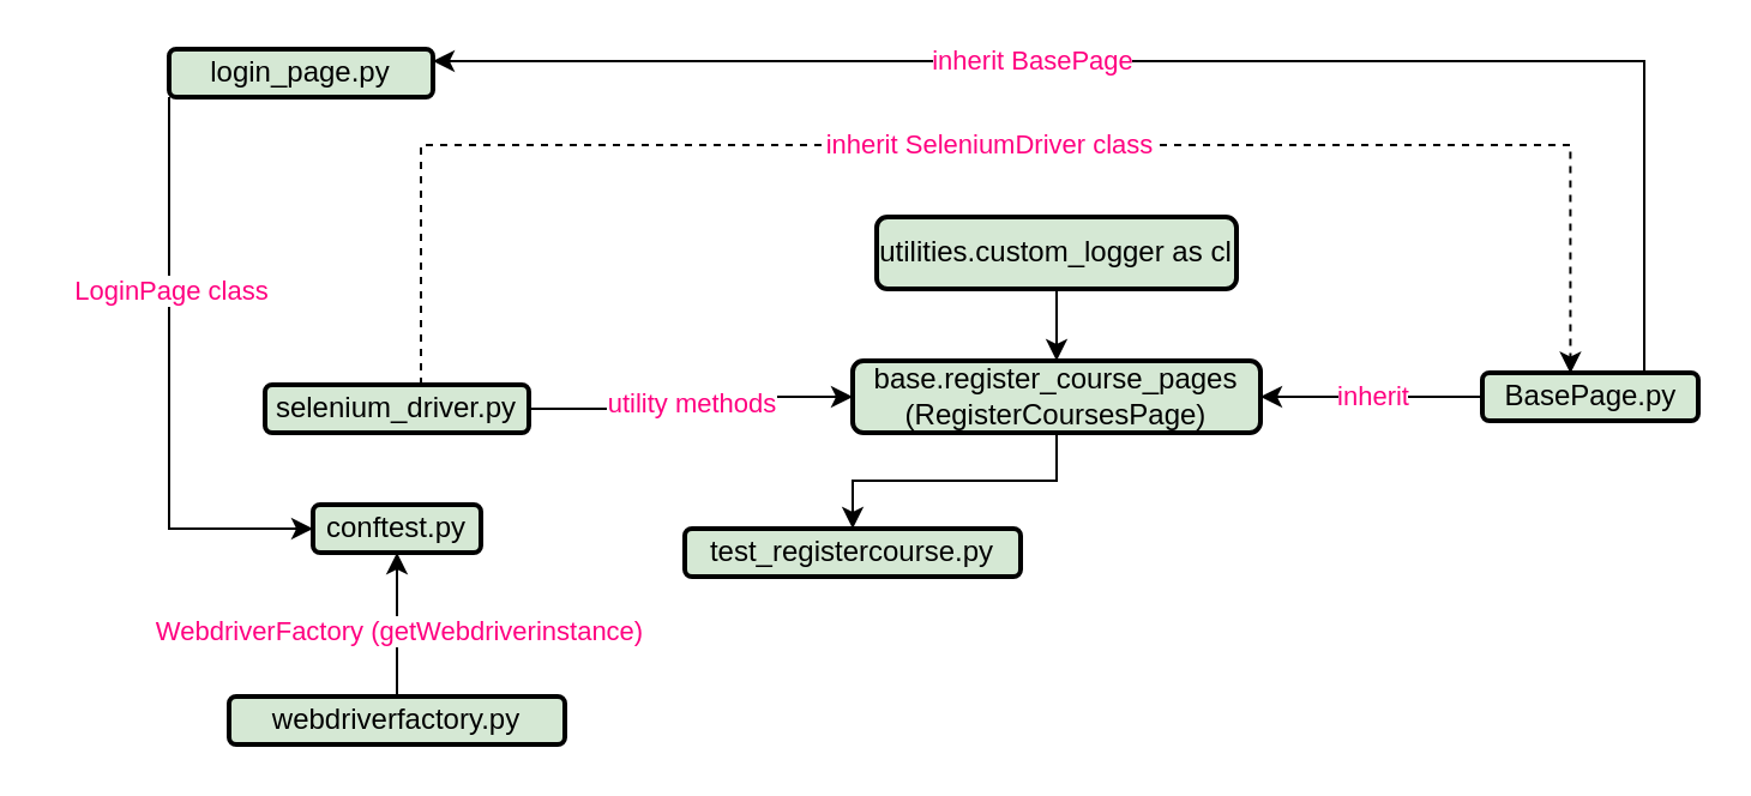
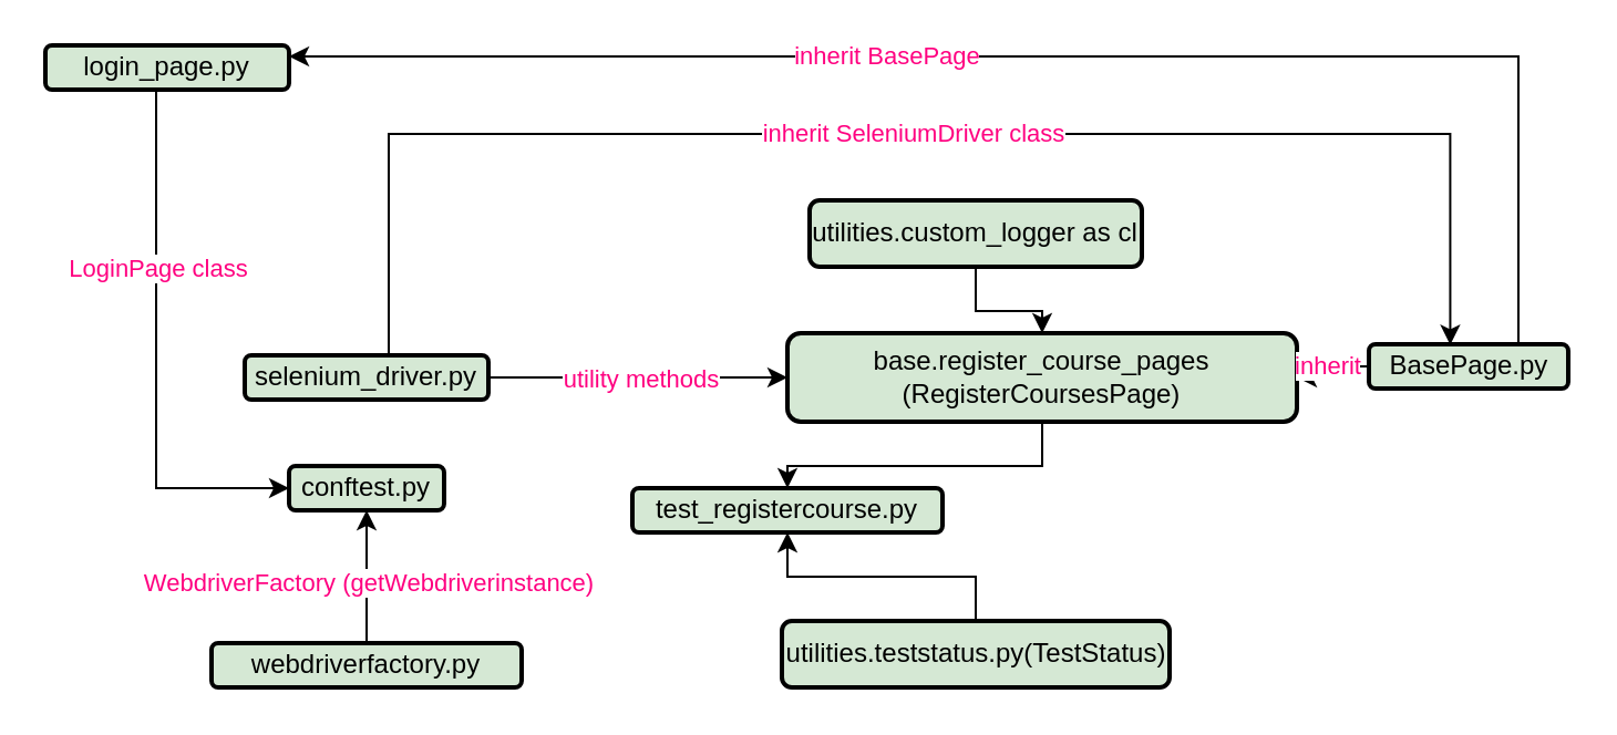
- <mxCell id="22" value="login_page.py" style="rounded=1;whiteSpace=wrap;html=1;fillColor=#d5e8d4;strokeColor=#000000;strokeWidth=2;" vertex="1" parent="1"><mxGeometry x="70" y="20" width="110" height="20" as="geometry" /></mxCell>
+ <mxCell id="22" value="login_page.py" style="rounded=1;whiteSpace=wrap;html=1;fillColor=#d5e8d4;strokeColor=#000000;strokeWidth=2;" vertex="1" parent="1"><mxGeometry x="20" y="20" width="110" height="20" as="geometry" /></mxCell>
- <mxCell id="14" value="inherit SeleniumDriver class" style="edgeStyle=orthogonalEdgeStyle;rounded=0;orthogonalLoop=1;jettySize=auto;html=1;entryX=0.408;entryY=0.011;entryDx=0;entryDy=0;entryPerimeter=0;fontColor=#FF0080;dashed=1;" edge="1" parent="1" source="15" target="9"><mxGeometry relative="1" as="geometry"><Array as="points"><mxPoint x="175" y="60" /><mxPoint x="654" y="60" /></Array></mxGeometry></mxCell>
+ <mxCell id="14" value="inherit SeleniumDriver class" style="edgeStyle=orthogonalEdgeStyle;rounded=0;orthogonalLoop=1;jettySize=auto;html=1;entryX=0.408;entryY=0.011;entryDx=0;entryDy=0;entryPerimeter=0;fontColor=#FF0080;" edge="1" parent="1" source="15" target="9"><mxGeometry relative="1" as="geometry"><Array as="points"><mxPoint x="175" y="60" /><mxPoint x="654" y="60" /></Array></mxGeometry></mxCell>
- <mxCell id="4" value="base.register_course_pages (RegisterCoursesPage)" style="rounded=1;whiteSpace=wrap;html=1;fillColor=#d5e8d4;strokeColor=#000000;strokeWidth=2;" vertex="1" parent="1"><mxGeometry x="355" y="150" width="170" height="30" as="geometry" /></mxCell>
+ <mxCell id="4" value="base.register_course_pages (RegisterCoursesPage)" style="rounded=1;whiteSpace=wrap;html=1;fillColor=#d5e8d4;strokeColor=#000000;strokeWidth=2;" vertex="1" parent="1"><mxGeometry x="355" y="150" width="230" height="40" as="geometry" /></mxCell>
+ <mxCell id="5" style="edgeStyle=orthogonalEdgeStyle;rounded=0;orthogonalLoop=1;jettySize=auto;html=1;entryX=0.5;entryY=1;entryDx=0;entryDy=0;" edge="1" parent="1" source="6" target="2"><mxGeometry relative="1" as="geometry" /></mxCell>
+ <mxCell id="6" value="utilities.teststatus.py(TestStatus)" style="rounded=1;whiteSpace=wrap;html=1;fillColor=#d5e8d4;strokeColor=#000000;strokeWidth=2;" vertex="1" parent="1"><mxGeometry x="352.5" y="280" width="175" height="30" as="geometry" /></mxCell>
